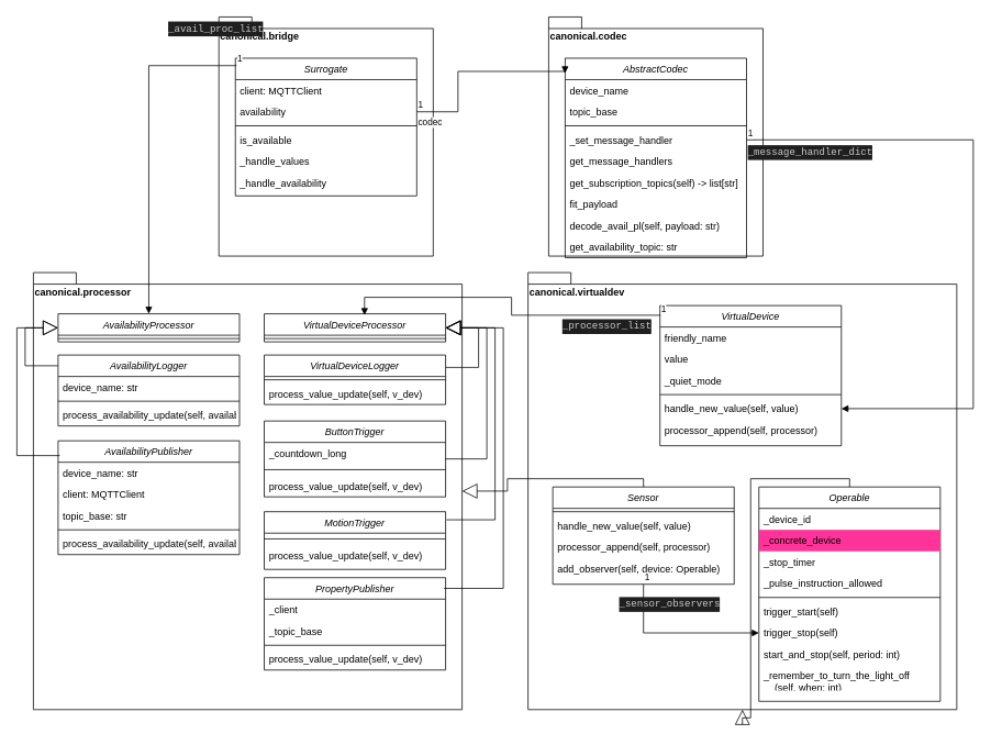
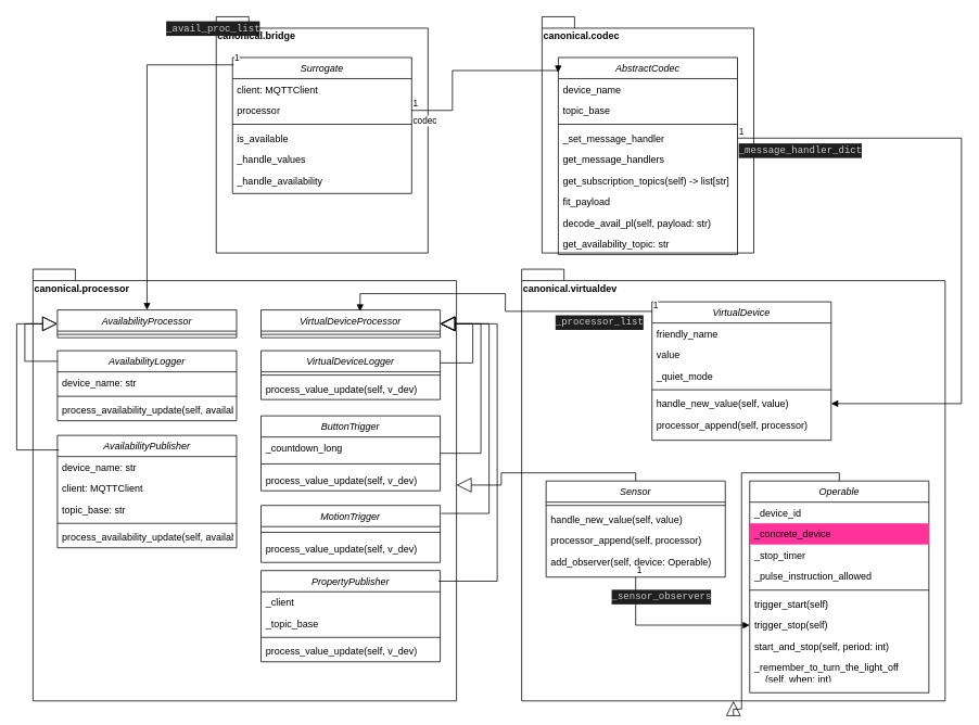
- <mxCell id="16" value="availability" style="text;align=left;verticalAlign=top;spacingLeft=4;spacingRight=4;overflow=hidden;rotatable=0;points=[[0,0.5],[1,0.5]];portConstraint=eastwest;rounded=0;shadow=0;html=0;" parent="14" vertex="1"><mxGeometry y="52" width="220" height="26" as="geometry" /></mxCell>
+ <mxCell id="16" value="processor" style="text;align=left;verticalAlign=top;spacingLeft=4;spacingRight=4;overflow=hidden;rotatable=0;points=[[0,0.5],[1,0.5]];portConstraint=eastwest;rounded=0;shadow=0;html=0;" parent="14" vertex="1"><mxGeometry y="52" width="220" height="26" as="geometry" /></mxCell>
